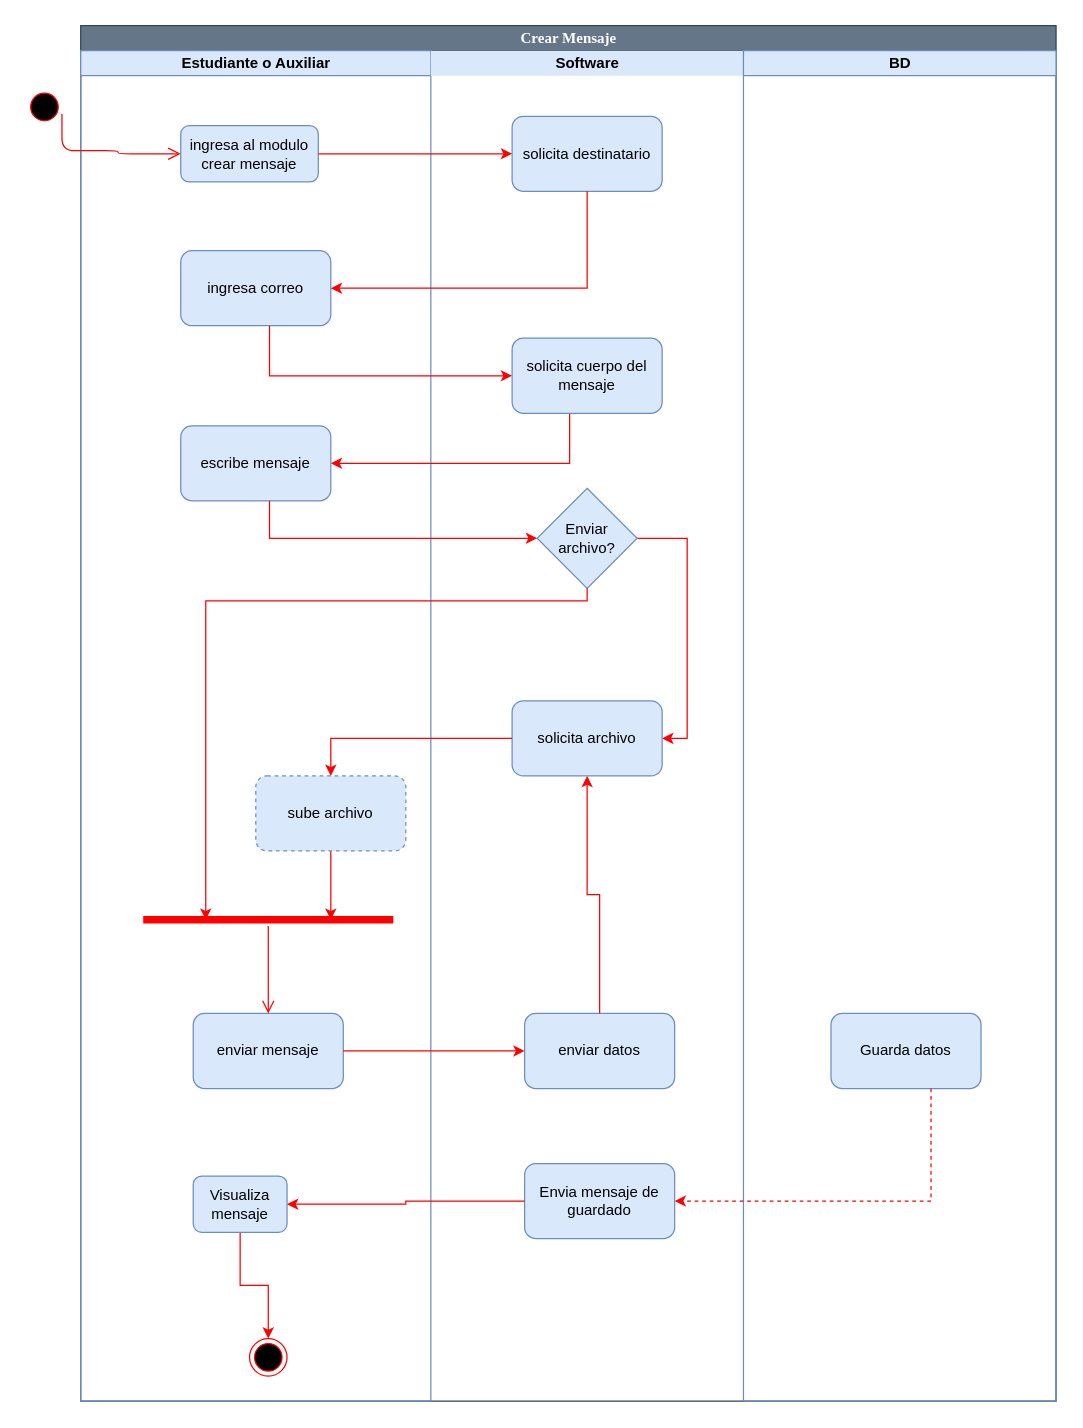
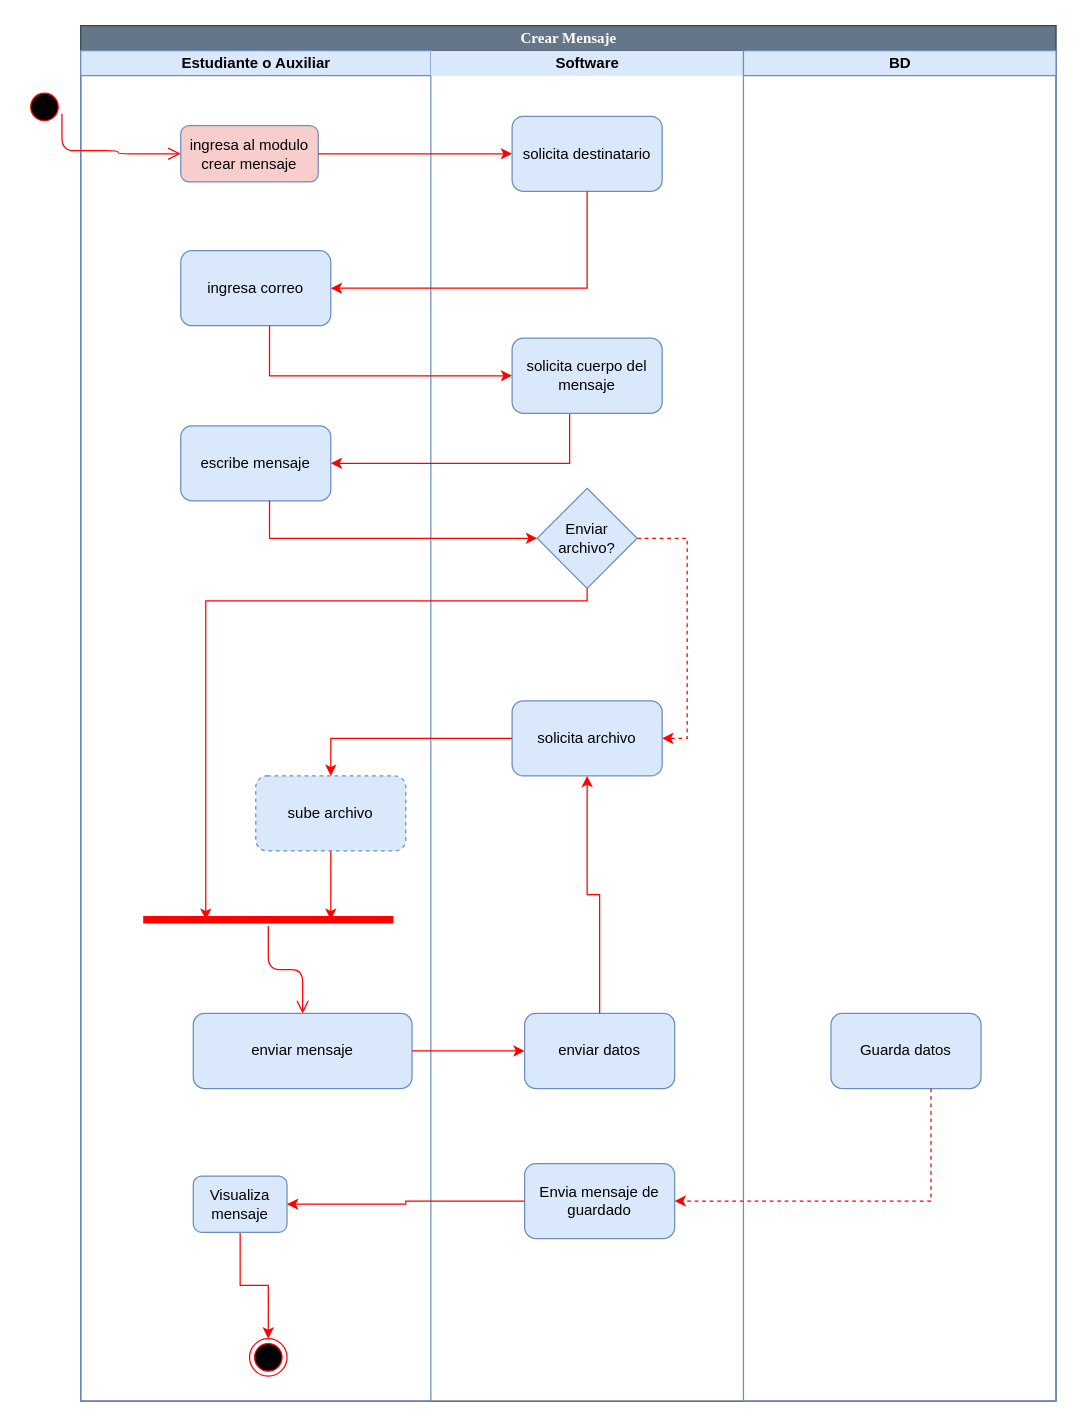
- <mxCell id="4" value="ingresa al modulo crear mensaje" style="rounded=1;whiteSpace=wrap;html=1;fillColor=#dae8fc;strokeColor=#6c8ebf;" parent="3" vertex="1"><mxGeometry x="80" y="60" width="110" height="45" as="geometry" /></mxCell>
+ <mxCell id="4" value="ingresa al modulo crear mensaje" style="rounded=1;whiteSpace=wrap;html=1;fillColor=#f8cecc;strokeColor=#6c8ebf;" parent="3" vertex="1"><mxGeometry x="80" y="60" width="110" height="45" as="geometry" /></mxCell>
- <mxCell id="18" style="edgeStyle=orthogonalEdgeStyle;rounded=0;orthogonalLoop=1;jettySize=auto;html=1;entryX=1;entryY=0.5;entryDx=0;entryDy=0;strokeColor=#FF0000;" edge="1" parent="15" source="19" target="20"><mxGeometry relative="1" as="geometry"><Array as="points"><mxPoint x="205" y="390" /><mxPoint x="205" y="550" /></Array></mxGeometry></mxCell>
+ <mxCell id="18" style="edgeStyle=orthogonalEdgeStyle;rounded=0;orthogonalLoop=1;jettySize=auto;html=1;entryX=1;entryY=0.5;entryDx=0;entryDy=0;strokeColor=#FF0000;dashed=1;" edge="1" parent="15" source="19" target="20"><mxGeometry relative="1" as="geometry"><Array as="points"><mxPoint x="205" y="390" /><mxPoint x="205" y="550" /></Array></mxGeometry></mxCell>
- <mxCell id="7" value="enviar mensaje" style="rounded=1;whiteSpace=wrap;html=1;fillColor=#dae8fc;strokeColor=#6c8ebf;" vertex="1" parent="3"><mxGeometry x="90" y="770" width="120" height="60" as="geometry" /></mxCell>
+ <mxCell id="7" value="enviar mensaje" style="rounded=1;whiteSpace=wrap;html=1;fillColor=#dae8fc;strokeColor=#6c8ebf;" vertex="1" parent="3"><mxGeometry x="90" y="770" width="175" height="60" as="geometry" /></mxCell>
